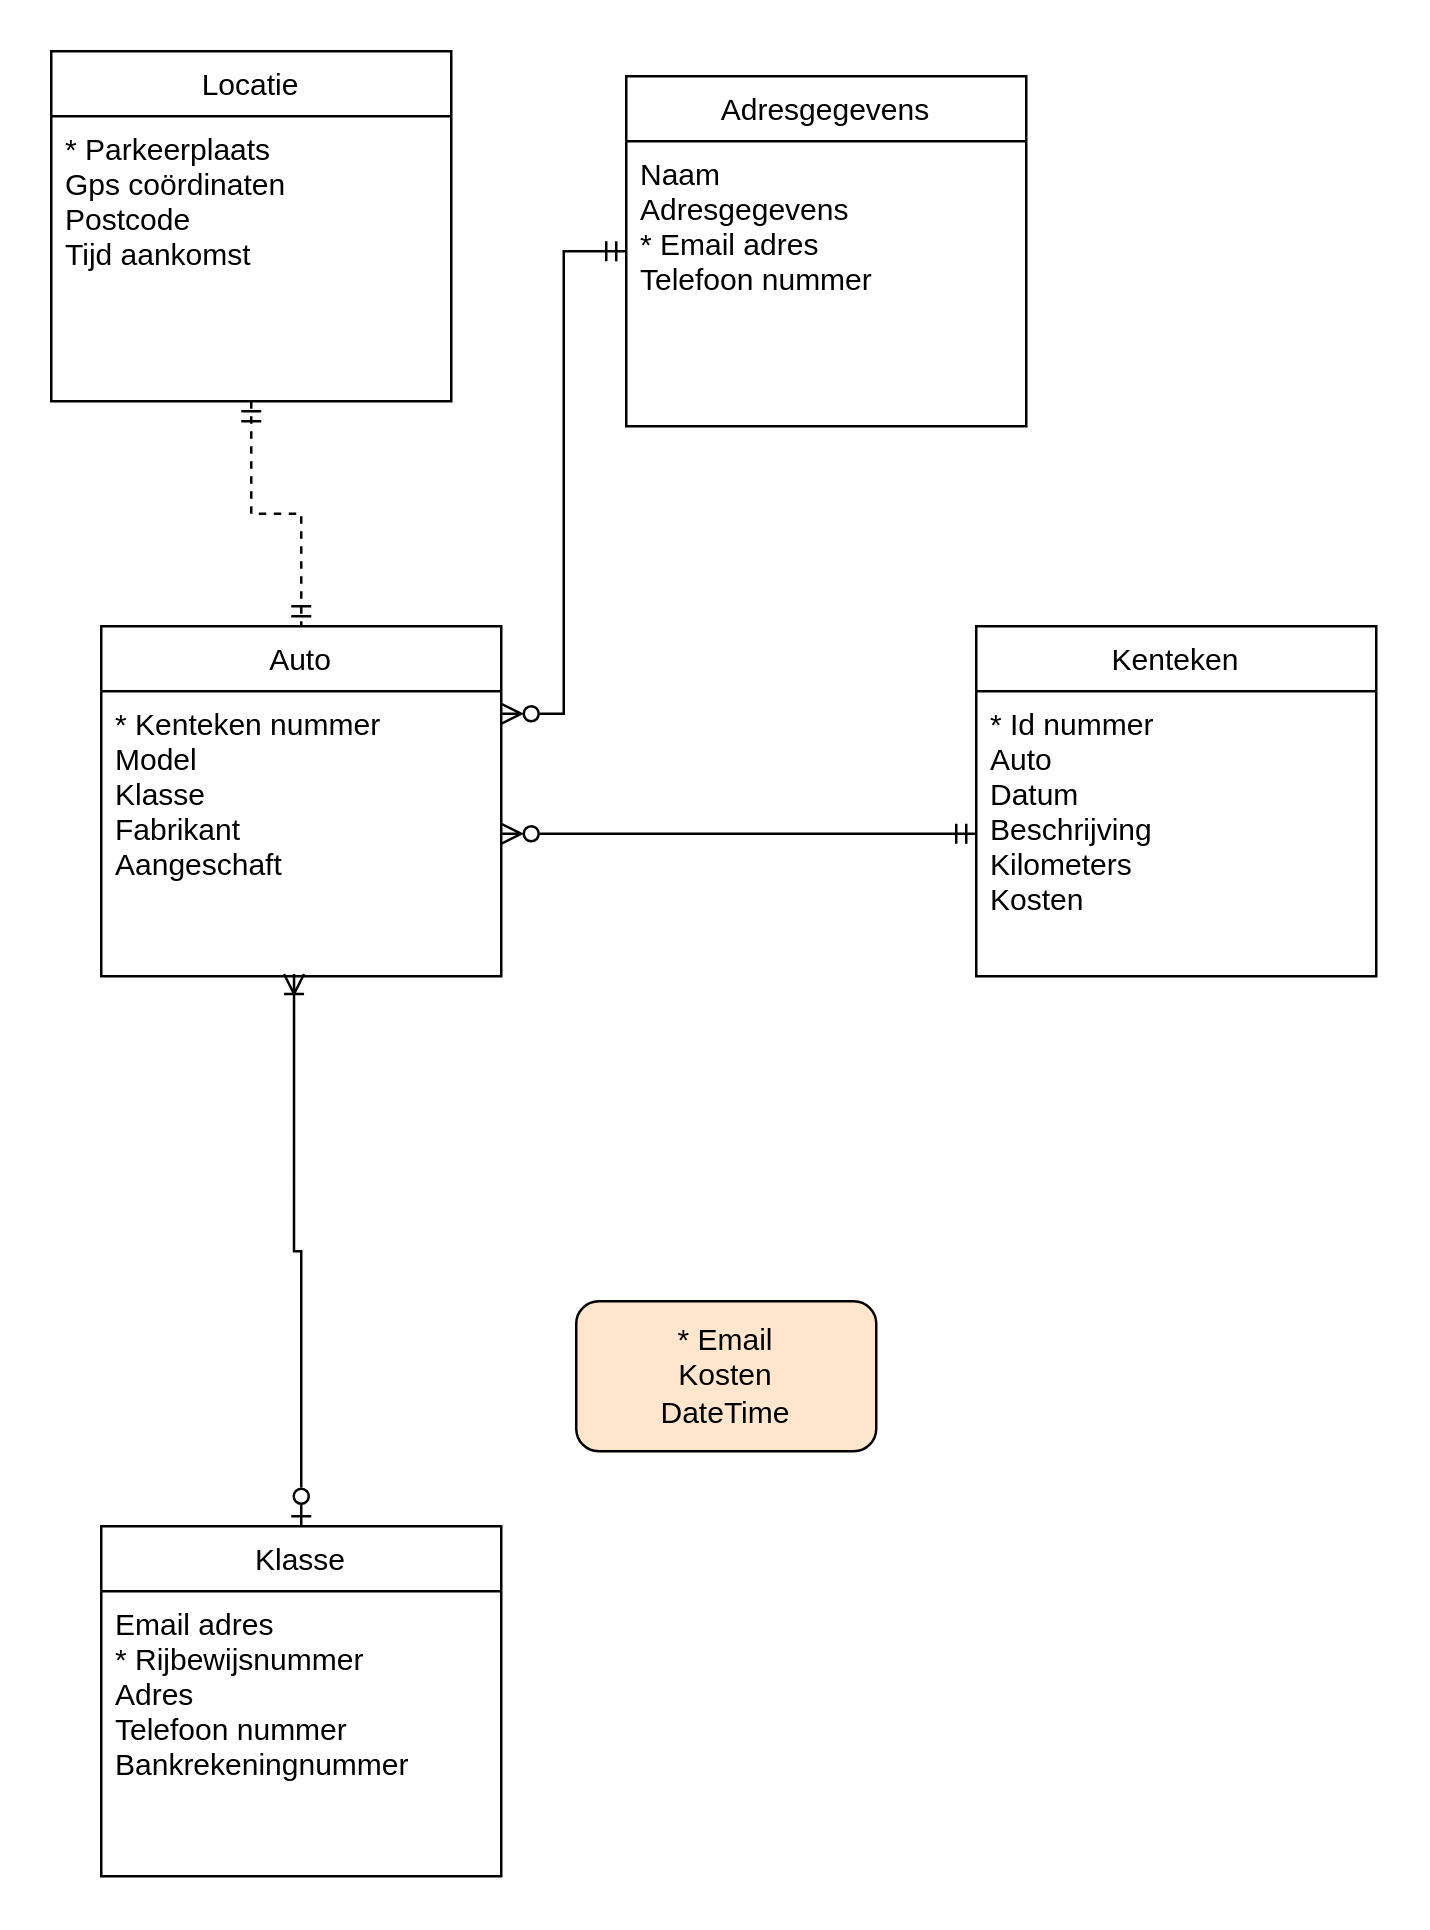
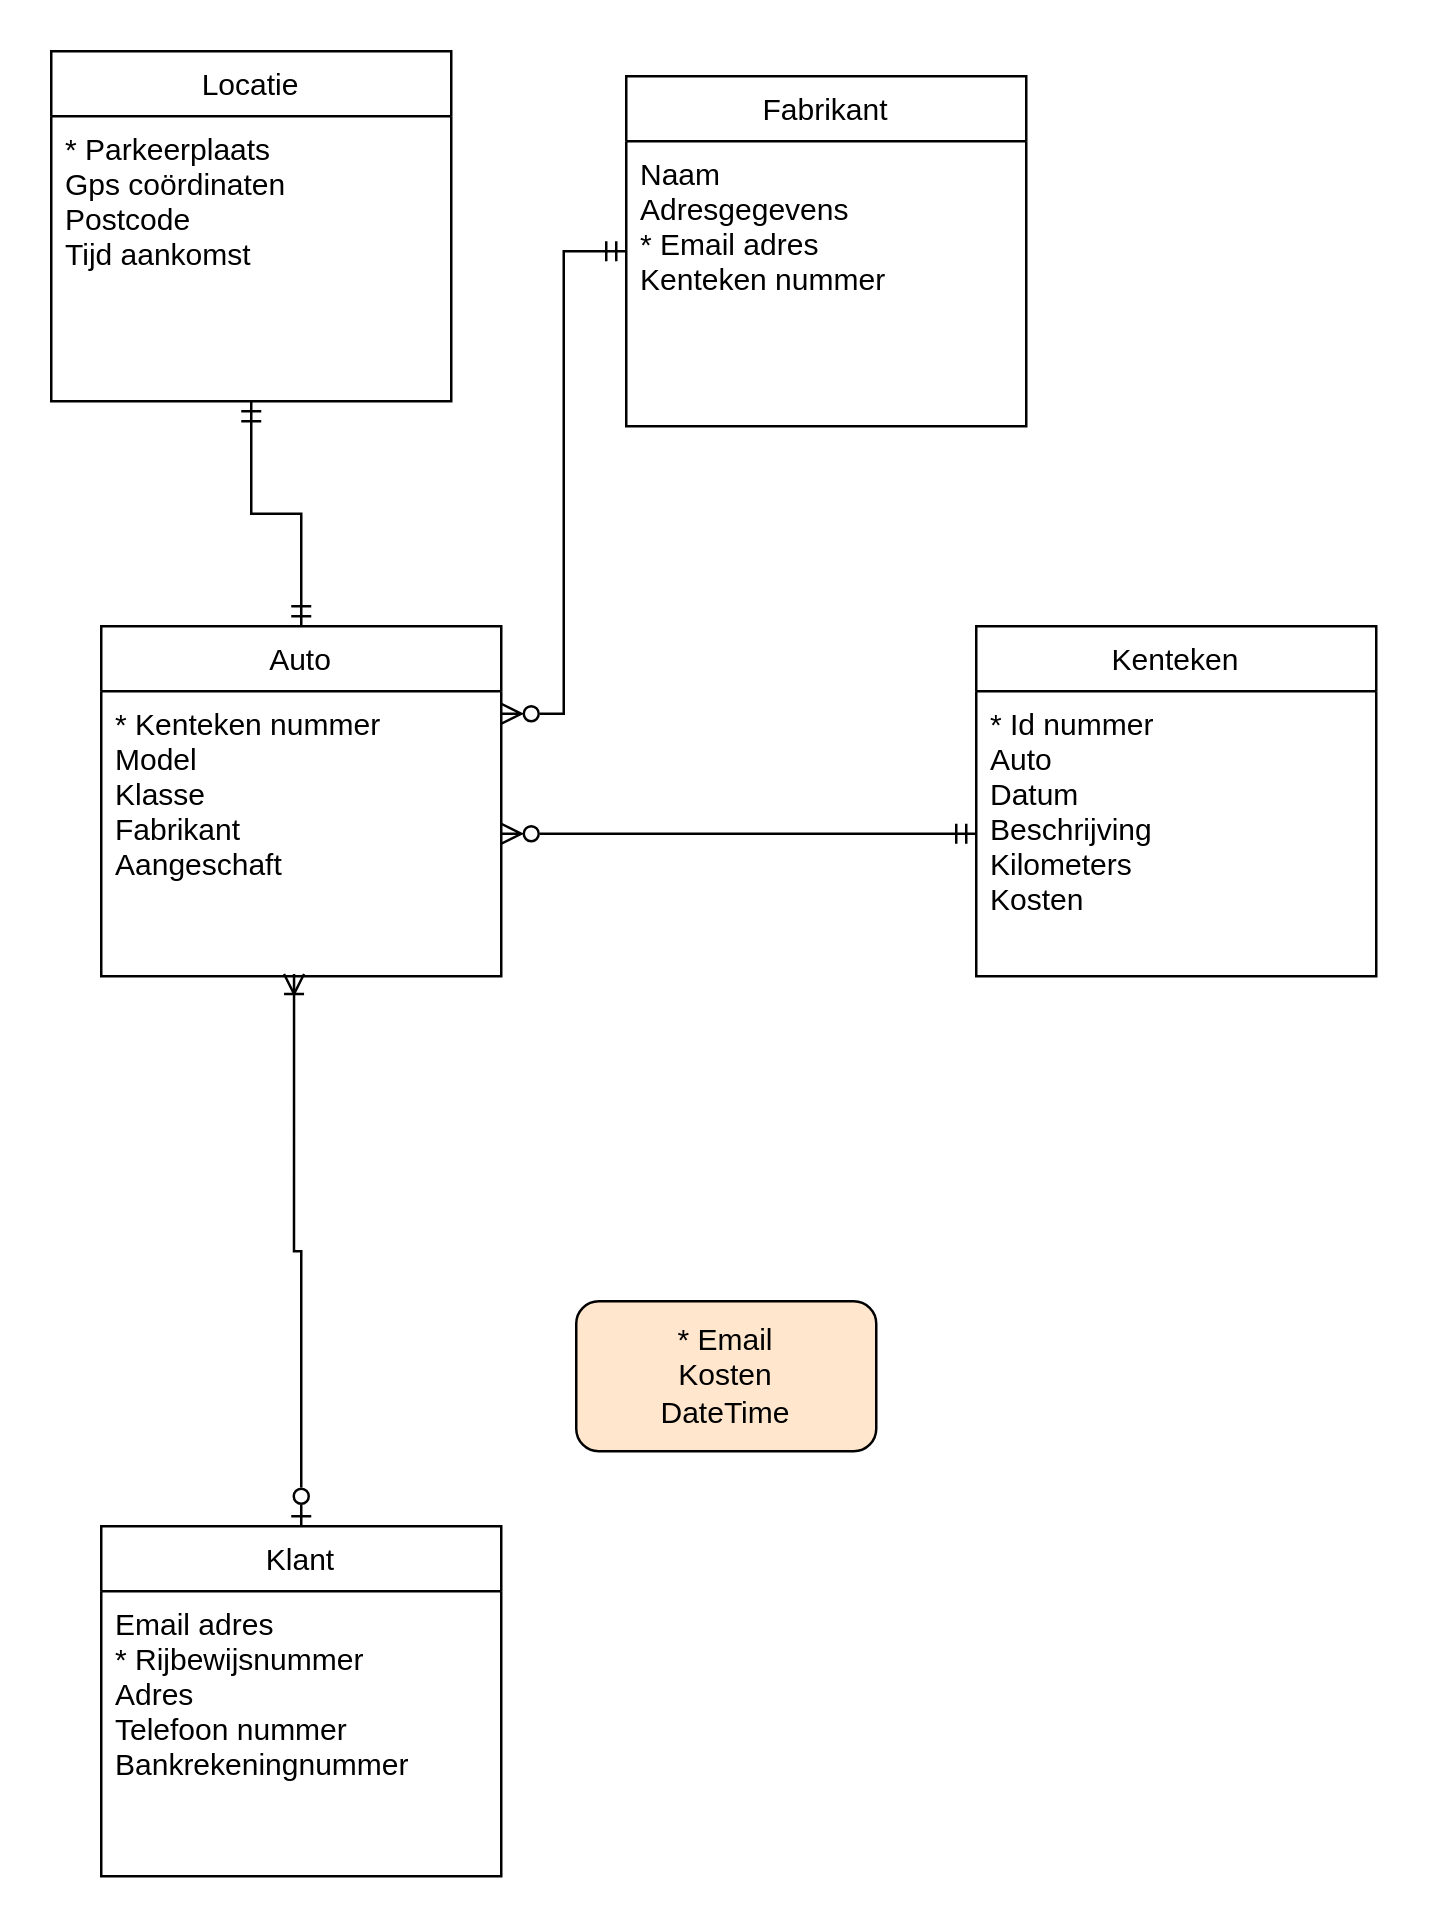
- <mxCell id="7" value="Adresgegevens" style="swimlane;fontStyle=0;align=center;verticalAlign=top;childLayout=stackLayout;horizontal=1;startSize=26;horizontalStack=0;resizeParent=1;resizeLast=0;collapsible=1;marginBottom=0;rounded=0;shadow=0;strokeWidth=1;" vertex="1" parent="1"><mxGeometry x="250" y="30" width="160" height="140" as="geometry"><mxRectangle x="130" y="380" width="160" height="26" as="alternateBounds" /></mxGeometry></mxCell>
+ <mxCell id="7" value="Fabrikant" style="swimlane;fontStyle=0;align=center;verticalAlign=top;childLayout=stackLayout;horizontal=1;startSize=26;horizontalStack=0;resizeParent=1;resizeLast=0;collapsible=1;marginBottom=0;rounded=0;shadow=0;strokeWidth=1;" vertex="1" parent="1"><mxGeometry x="250" y="30" width="160" height="140" as="geometry"><mxRectangle x="130" y="380" width="160" height="26" as="alternateBounds" /></mxGeometry></mxCell>
- <mxCell id="8" value="Naam&#10;Adresgegevens&#10;* Email adres&#10;Telefoon nummer" style="text;align=left;verticalAlign=top;spacingLeft=4;spacingRight=4;overflow=hidden;rotatable=0;points=[[0,0.5],[1,0.5]];portConstraint=eastwest;" vertex="1" parent="7"><mxGeometry y="26" width="160" height="114" as="geometry" /></mxCell>
+ <mxCell id="8" value="Naam&#10;Adresgegevens&#10;* Email adres&#10;Kenteken nummer" style="text;align=left;verticalAlign=top;spacingLeft=4;spacingRight=4;overflow=hidden;rotatable=0;points=[[0,0.5],[1,0.5]];portConstraint=eastwest;" vertex="1" parent="7"><mxGeometry y="26" width="160" height="114" as="geometry" /></mxCell>
- <mxCell id="13" style="edgeStyle=orthogonalEdgeStyle;rounded=0;orthogonalLoop=1;jettySize=auto;html=1;entryX=0.5;entryY=0;entryDx=0;entryDy=0;startArrow=ERmandOne;startFill=0;endArrow=ERmandOne;endFill=0;dashed=1;" edge="1" parent="1" source="14" target="2"><mxGeometry relative="1" as="geometry" /></mxCell>
+ <mxCell id="13" style="edgeStyle=orthogonalEdgeStyle;rounded=0;orthogonalLoop=1;jettySize=auto;html=1;entryX=0.5;entryY=0;entryDx=0;entryDy=0;startArrow=ERmandOne;startFill=0;endArrow=ERmandOne;endFill=0;" edge="1" parent="1" source="14" target="2"><mxGeometry relative="1" as="geometry" /></mxCell>
- <mxCell id="11" value="Klasse" style="swimlane;fontStyle=0;align=center;verticalAlign=top;childLayout=stackLayout;horizontal=1;startSize=26;horizontalStack=0;resizeParent=1;resizeLast=0;collapsible=1;marginBottom=0;rounded=0;shadow=0;strokeWidth=1;" vertex="1" parent="1"><mxGeometry x="40" y="610" width="160" height="140" as="geometry"><mxRectangle x="130" y="380" width="160" height="26" as="alternateBounds" /></mxGeometry></mxCell>
+ <mxCell id="11" value="Klant" style="swimlane;fontStyle=0;align=center;verticalAlign=top;childLayout=stackLayout;horizontal=1;startSize=26;horizontalStack=0;resizeParent=1;resizeLast=0;collapsible=1;marginBottom=0;rounded=0;shadow=0;strokeWidth=1;" vertex="1" parent="1"><mxGeometry x="40" y="610" width="160" height="140" as="geometry"><mxRectangle x="130" y="380" width="160" height="26" as="alternateBounds" /></mxGeometry></mxCell>
